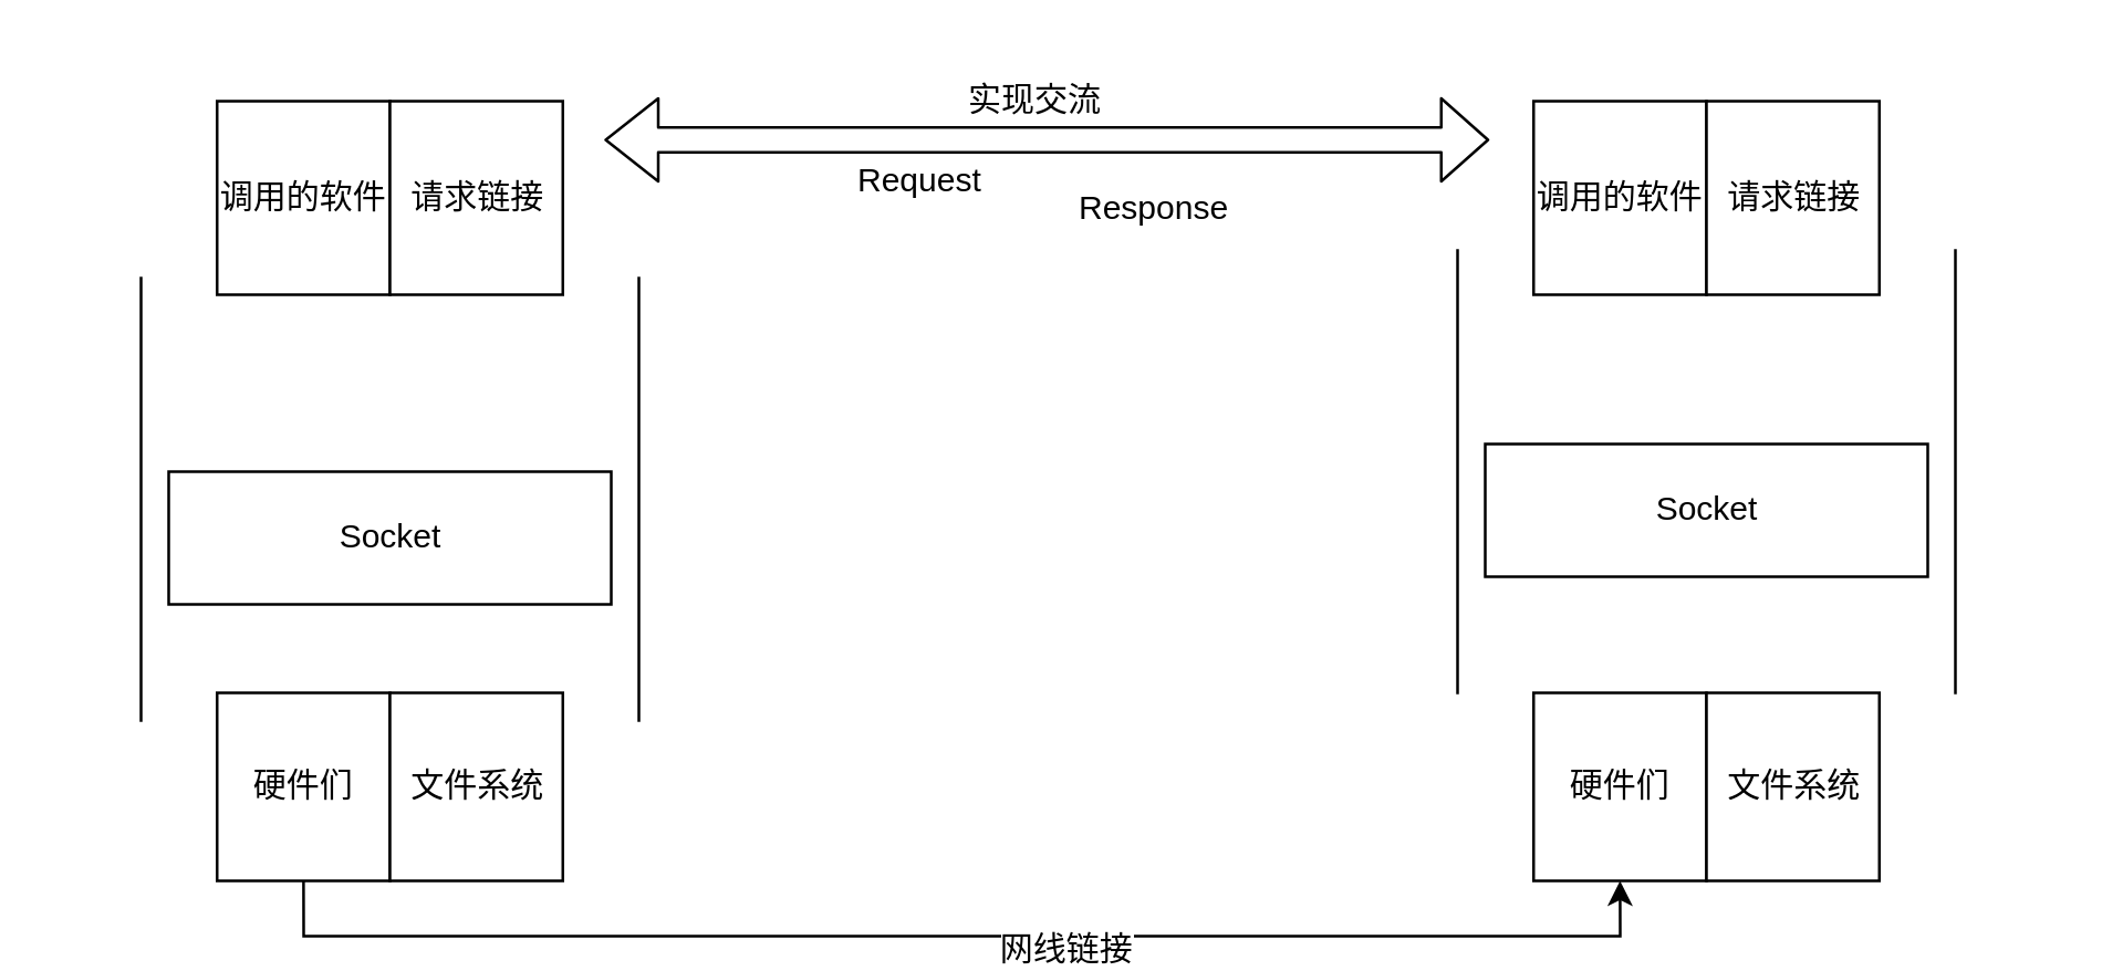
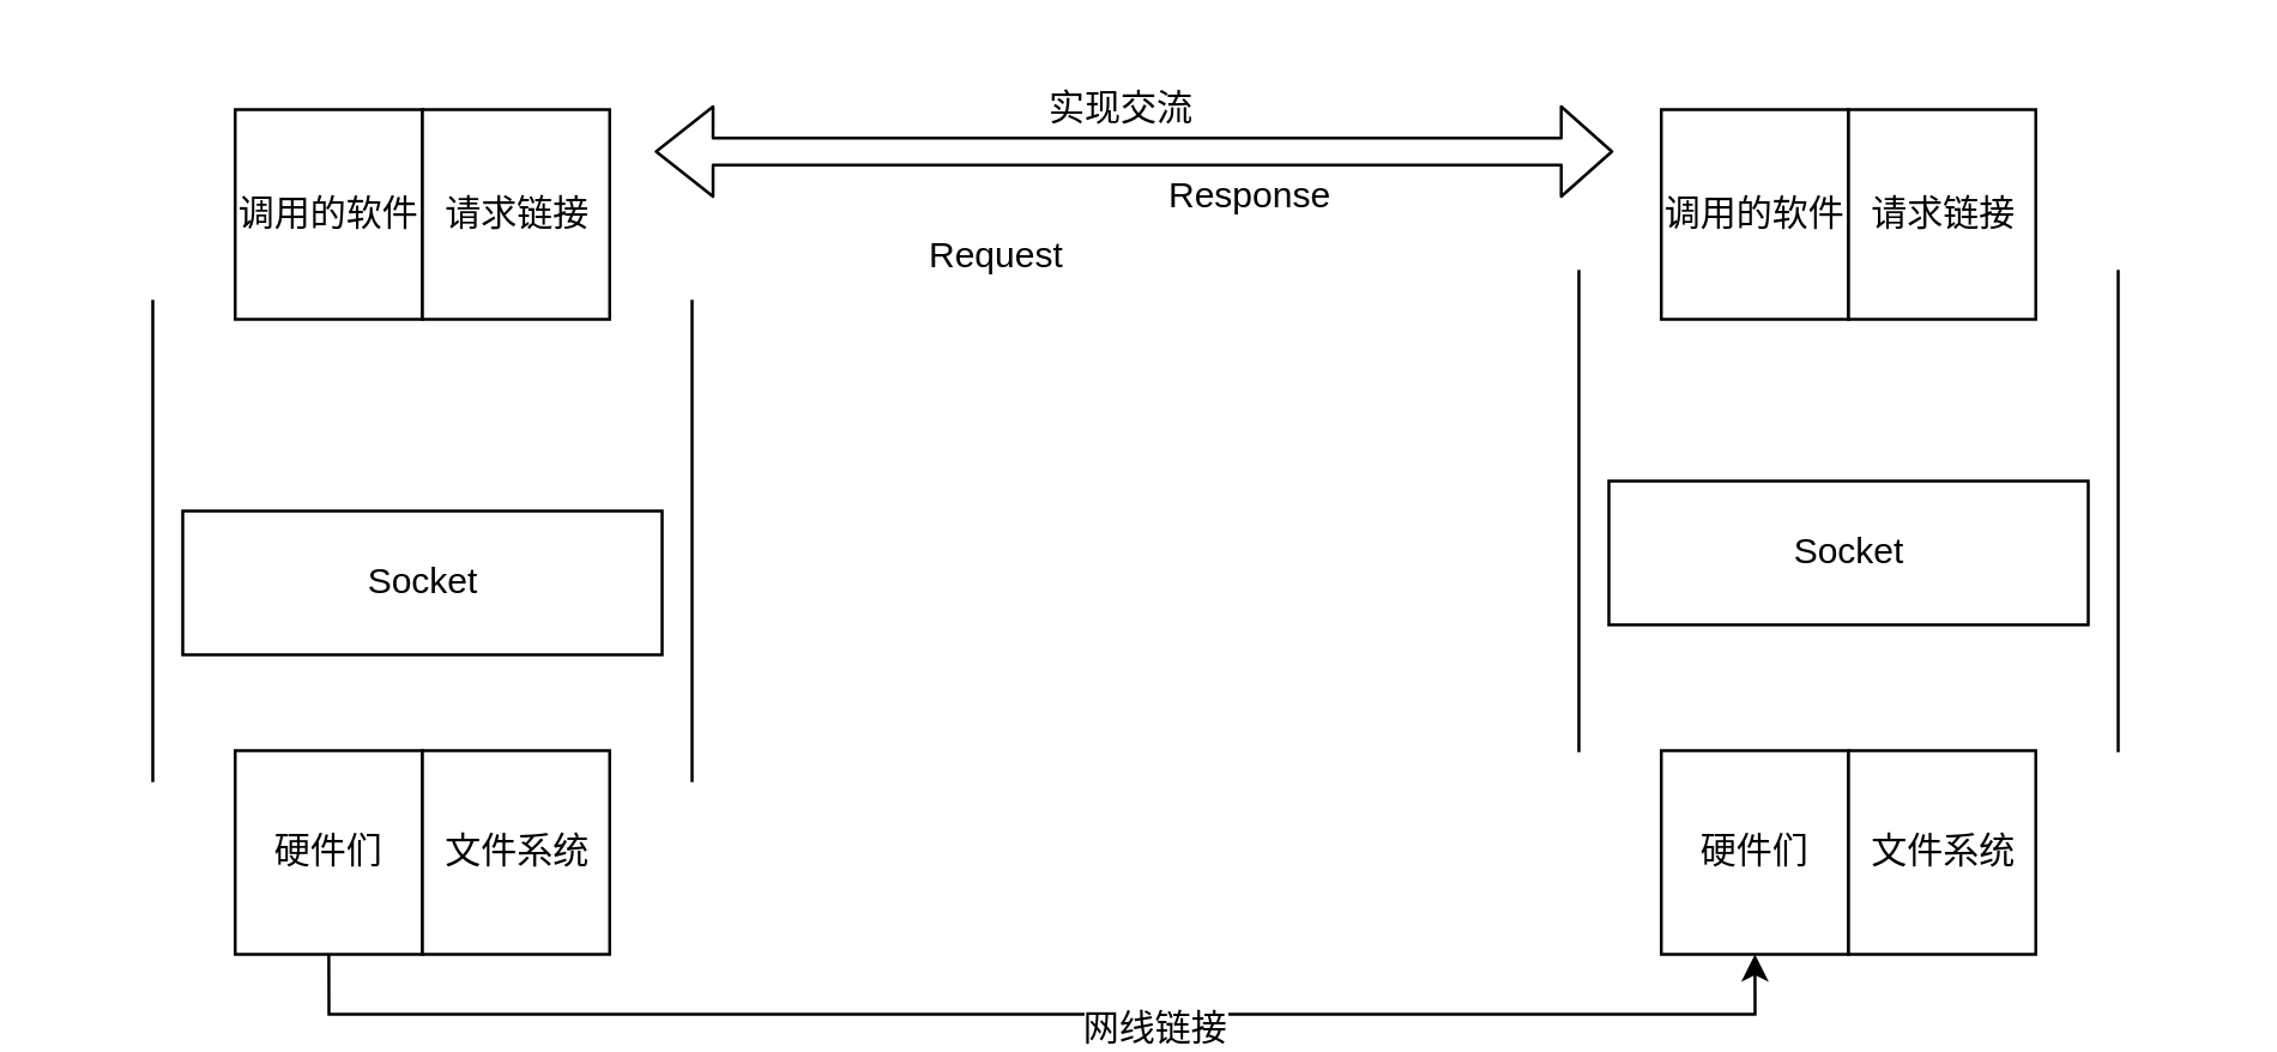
- <mxCell id="22" value="Request" style="text;html=1;resizable=0;points=[];autosize=1;align=left;verticalAlign=top;spacingTop=-4;" parent="1" vertex="1"><mxGeometry x="308" y="55" width="60" height="20" as="geometry" /></mxCell>
+ <mxCell id="22" value="Request" style="text;html=1;resizable=0;points=[];autosize=1;align=left;verticalAlign=top;spacingTop=-4;" parent="1" vertex="1"><mxGeometry x="308" y="75" width="60" height="20" as="geometry" /></mxCell>
- <mxCell id="23" value="Response" style="text;html=1;resizable=0;points=[];autosize=1;align=left;verticalAlign=top;spacingTop=-4;" parent="1" vertex="1"><mxGeometry x="388" y="65" width="70" height="20" as="geometry" /></mxCell>
+ <mxCell id="23" value="Response" style="text;html=1;resizable=0;points=[];autosize=1;align=left;verticalAlign=top;spacingTop=-4;" parent="1" vertex="1"><mxGeometry x="388" y="55" width="70" height="20" as="geometry" /></mxCell>
